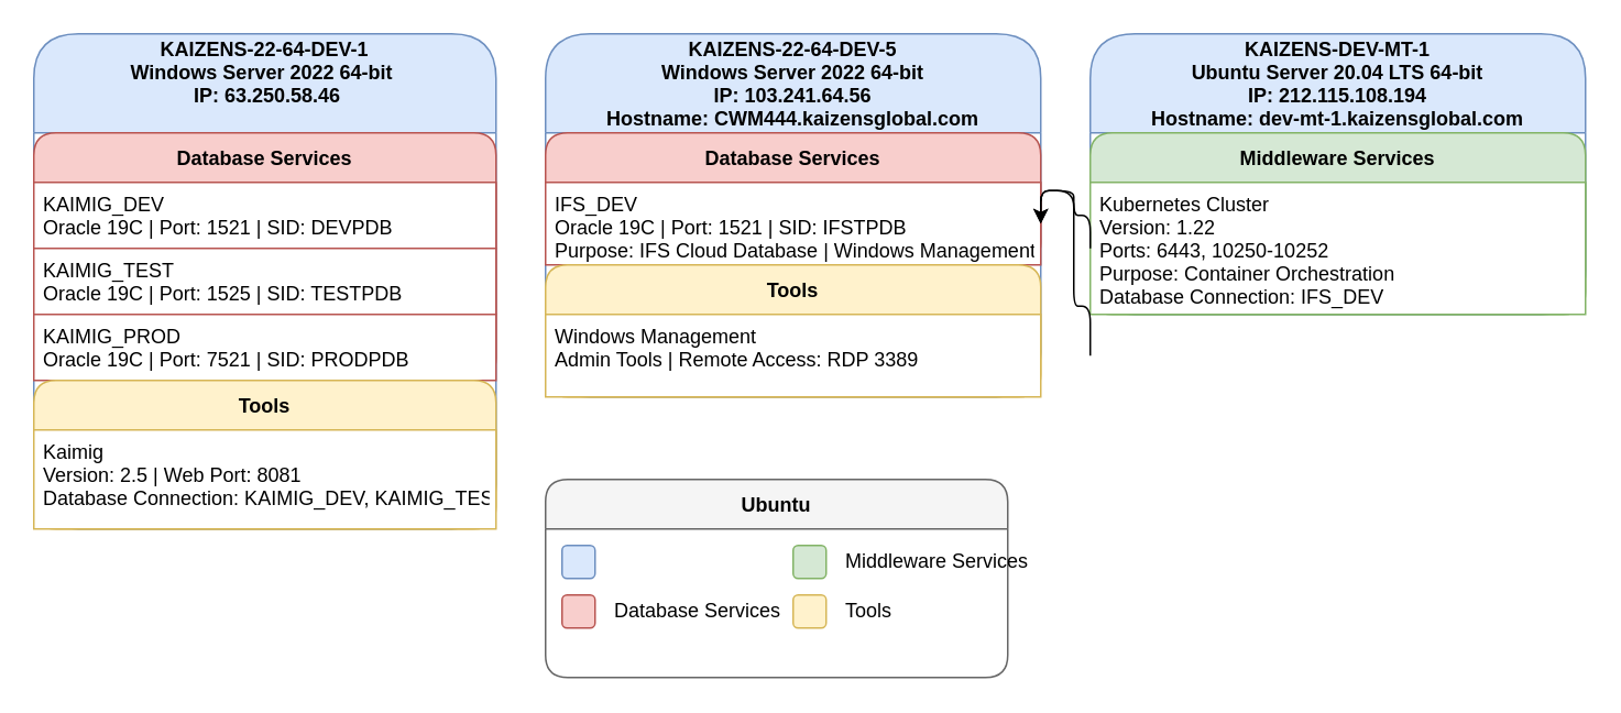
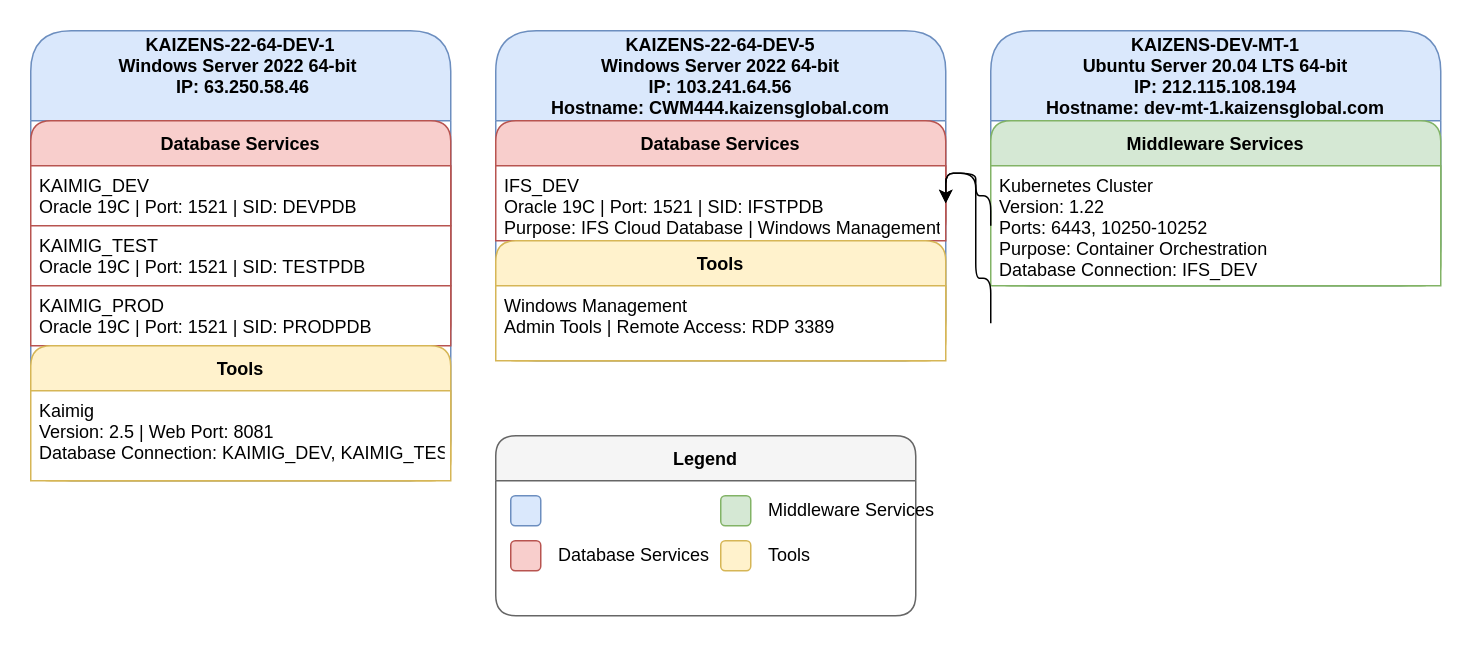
- <mxCell id="5" value="KAIMIG_TEST&#10;Oracle 19C | Port: 1525 | SID: TESTPDB" style="text;strokeColor=#b85450;fillColor=#ffffff;align=left;verticalAlign=top;spacingLeft=4;spacingRight=4;overflow=hidden;rotatable=0;points=[[0,0.5],[1,0.5]];portConstraint=eastwest;" vertex="1" parent="3"><mxGeometry y="70" width="280" height="40" as="geometry" /></mxCell>
+ <mxCell id="5" value="KAIMIG_TEST&#10;Oracle 19C | Port: 1521 | SID: TESTPDB" style="text;strokeColor=#b85450;fillColor=#ffffff;align=left;verticalAlign=top;spacingLeft=4;spacingRight=4;overflow=hidden;rotatable=0;points=[[0,0.5],[1,0.5]];portConstraint=eastwest;" vertex="1" parent="3"><mxGeometry y="70" width="280" height="40" as="geometry" /></mxCell>
- <mxCell id="6" value="KAIMIG_PROD&#10;Oracle 19C | Port: 7521 | SID: PRODPDB" style="text;strokeColor=#b85450;fillColor=#ffffff;align=left;verticalAlign=top;spacingLeft=4;spacingRight=4;overflow=hidden;rotatable=0;points=[[0,0.5],[1,0.5]];portConstraint=eastwest;" vertex="1" parent="3"><mxGeometry y="110" width="280" height="40" as="geometry" /></mxCell>
+ <mxCell id="6" value="KAIMIG_PROD&#10;Oracle 19C | Port: 1521 | SID: PRODPDB" style="text;strokeColor=#b85450;fillColor=#ffffff;align=left;verticalAlign=top;spacingLeft=4;spacingRight=4;overflow=hidden;rotatable=0;points=[[0,0.5],[1,0.5]];portConstraint=eastwest;" vertex="1" parent="3"><mxGeometry y="110" width="280" height="40" as="geometry" /></mxCell>
- <mxCell id="19" value="Ubuntu" style="swimlane;fontStyle=1;childLayout=stackLayout;horizontal=1;startSize=30;horizontalStack=0;resizeParent=1;resizeParentMax=0;resizeLast=0;collapsible=1;marginBottom=0;fillColor=#f5f5f5;strokeColor=#666666;rounded=1;" vertex="1" parent="1"><mxGeometry x="330" y="290" width="280" height="120" as="geometry" /></mxCell>
+ <mxCell id="19" value="Legend" style="swimlane;fontStyle=1;childLayout=stackLayout;horizontal=1;startSize=30;horizontalStack=0;resizeParent=1;resizeParentMax=0;resizeLast=0;collapsible=1;marginBottom=0;fillColor=#f5f5f5;strokeColor=#666666;rounded=1;" vertex="1" parent="1"><mxGeometry x="330" y="290" width="280" height="120" as="geometry" /></mxCell>
